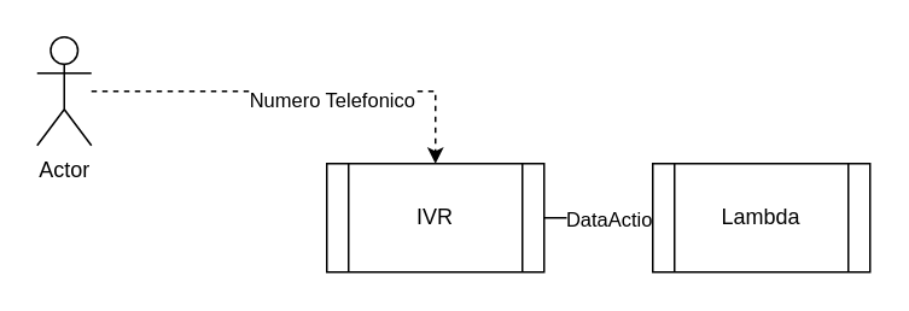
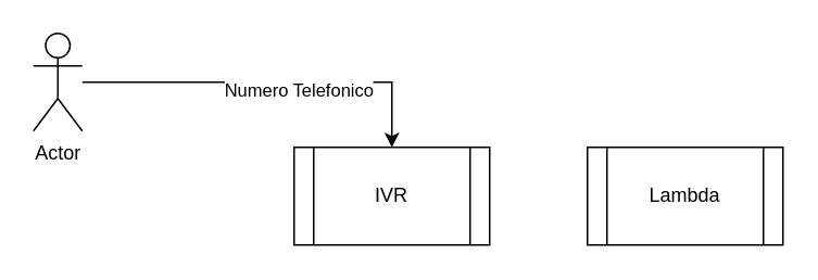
- <mxCell id="5" style="edgeStyle=orthogonalEdgeStyle;rounded=0;orthogonalLoop=1;jettySize=auto;html=1;entryX=0.5;entryY=0;entryDx=0;entryDy=0;dashed=1;" edge="1" parent="1" source="7" target="4"><mxGeometry relative="1" as="geometry" /></mxCell>
+ <mxCell id="5" style="edgeStyle=orthogonalEdgeStyle;rounded=0;orthogonalLoop=1;jettySize=auto;html=1;entryX=0.5;entryY=0;entryDx=0;entryDy=0;" edge="1" parent="1" source="7" target="4"><mxGeometry relative="1" as="geometry" /></mxCell>
- <mxCell id="2" value="" style="edgeStyle=orthogonalEdgeStyle;rounded=0;orthogonalLoop=1;jettySize=auto;html=1;" edge="1" parent="1" source="4" target="8"><mxGeometry relative="1" as="geometry" /></mxCell>
- <mxCell id="3" value="DataAction" style="edgeLabel;html=1;align=center;verticalAlign=middle;resizable=0;points=[];" vertex="1" connectable="0" parent="2"><mxGeometry x="-0.2" y="-1" relative="1" as="geometry"><mxPoint x="14" y="-1" as="offset" /></mxGeometry></mxCell>
